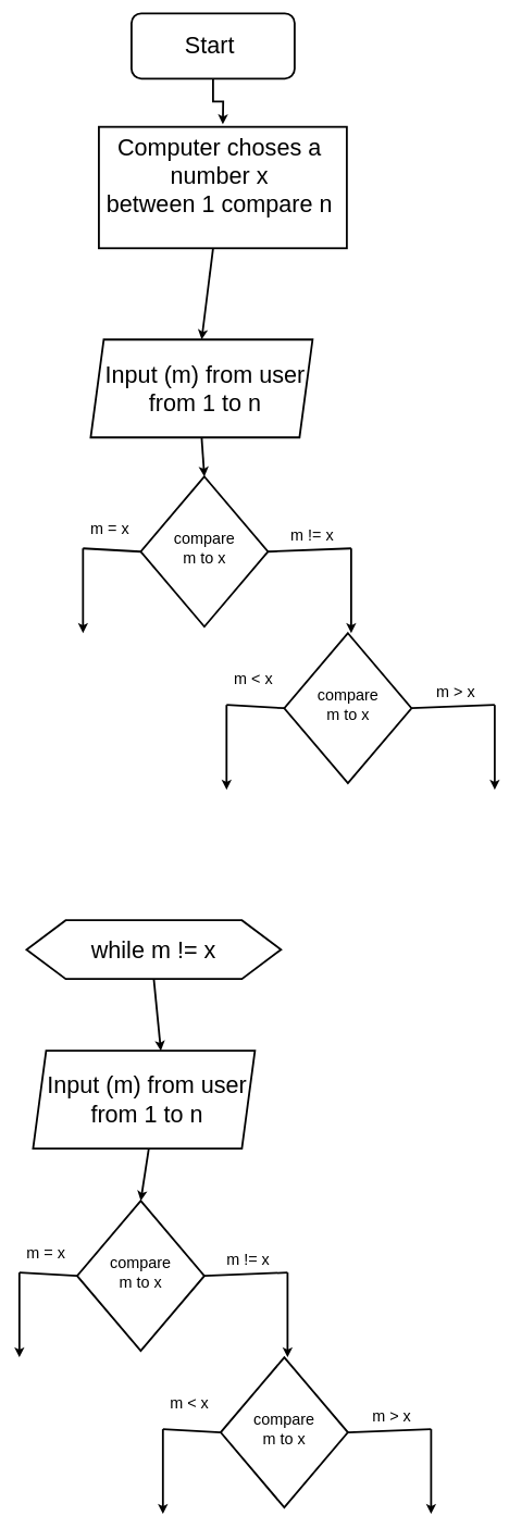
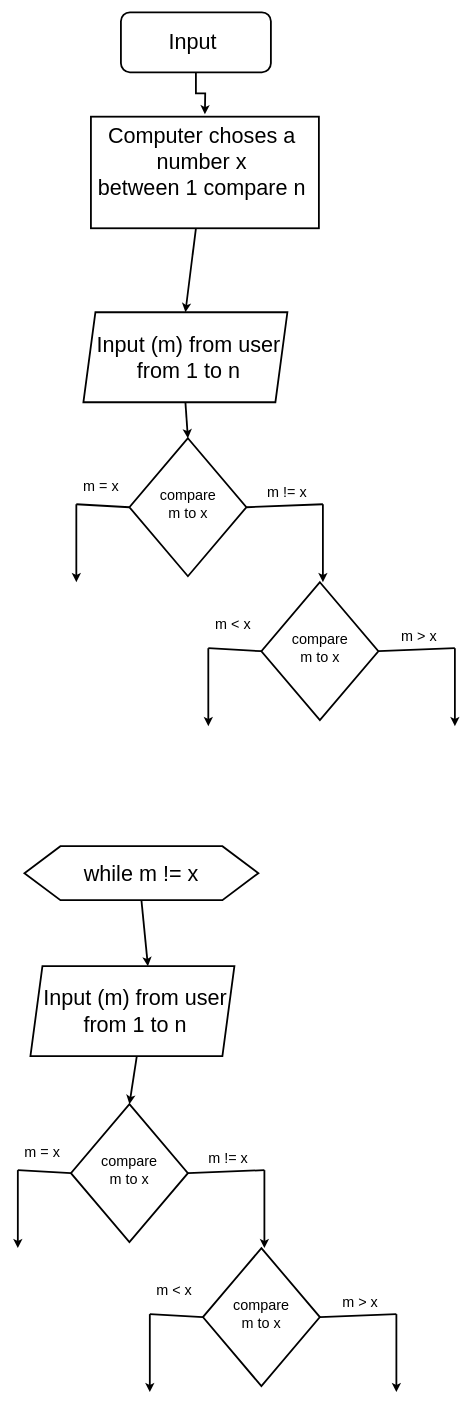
- <mxCell id="3" value="&lt;span style=&quot;font-size: 36px&quot;&gt;Start&lt;br&gt;&lt;br&gt;&lt;/span&gt;" style="text;html=1;strokeColor=none;fillColor=none;align=center;verticalAlign=middle;whiteSpace=wrap;rounded=0;strokeWidth=3;" vertex="1" parent="1"><mxGeometry x="241" y="50" width="160" height="80" as="geometry" /></mxCell>
+ <mxCell id="3" value="&lt;span style=&quot;font-size: 36px&quot;&gt;Input&lt;br&gt;&lt;br&gt;&lt;/span&gt;" style="text;html=1;strokeColor=none;fillColor=none;align=center;verticalAlign=middle;whiteSpace=wrap;rounded=0;strokeWidth=3;" vertex="1" parent="1"><mxGeometry x="241" y="50" width="160" height="80" as="geometry" /></mxCell>
